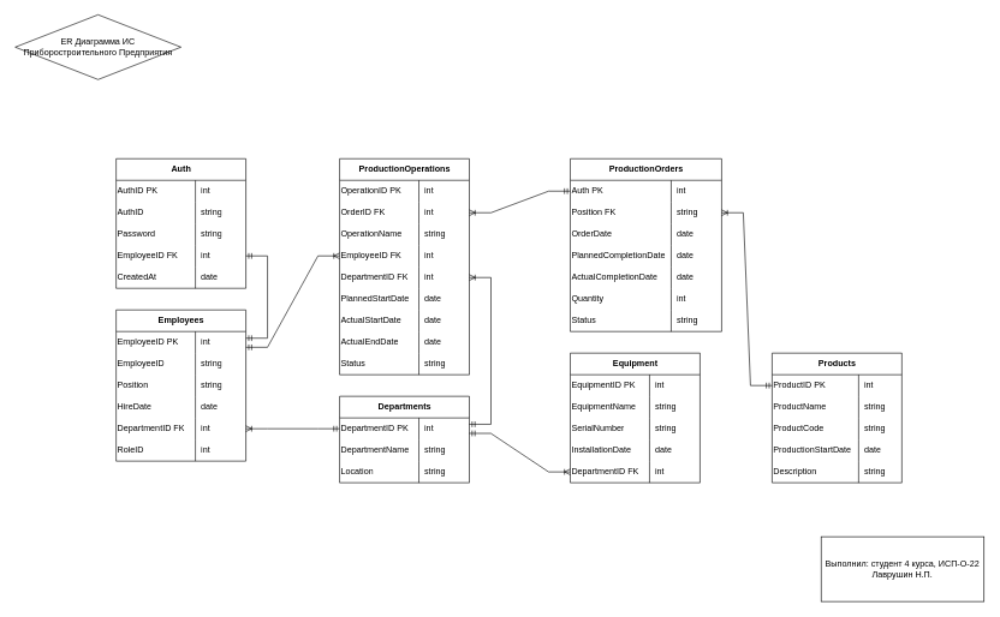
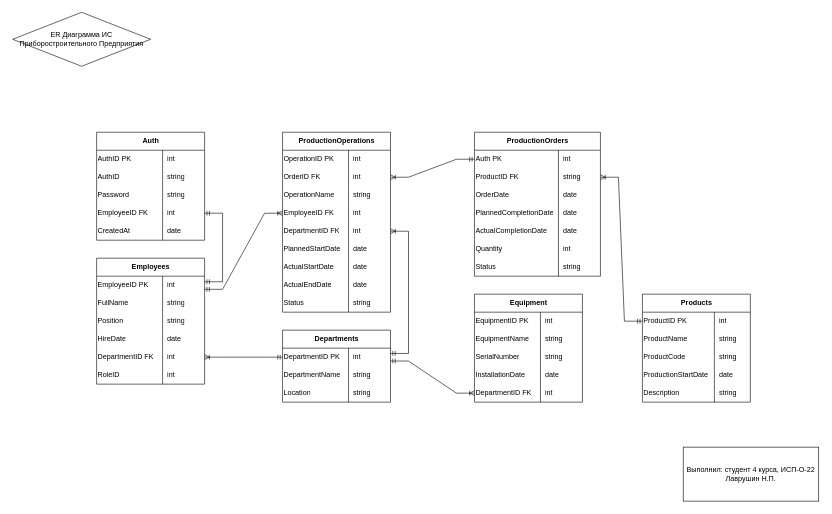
- <mxCell id="82" value="Position FK" style="shape=partialRectangle;connectable=0;fillColor=none;top=0;left=0;bottom=0;right=0;editable=1;overflow=hidden;whiteSpace=wrap;html=1;align=left;" vertex="1" parent="81"><mxGeometry width="140" height="30" as="geometry"><mxRectangle width="140" height="30" as="alternateBounds" /></mxGeometry></mxCell>
+ <mxCell id="82" value="ProductID FK" style="shape=partialRectangle;connectable=0;fillColor=none;top=0;left=0;bottom=0;right=0;editable=1;overflow=hidden;whiteSpace=wrap;html=1;align=left;" vertex="1" parent="81"><mxGeometry width="140" height="30" as="geometry"><mxRectangle width="140" height="30" as="alternateBounds" /></mxGeometry></mxCell>
- <mxCell id="9" value="EmployeeID" style="shape=partialRectangle;connectable=0;fillColor=none;top=0;left=0;bottom=0;right=0;editable=1;overflow=hidden;whiteSpace=wrap;html=1;align=left;" vertex="1" parent="8"><mxGeometry width="110" height="30" as="geometry"><mxRectangle width="110" height="30" as="alternateBounds" /></mxGeometry></mxCell>
+ <mxCell id="9" value="FullName" style="shape=partialRectangle;connectable=0;fillColor=none;top=0;left=0;bottom=0;right=0;editable=1;overflow=hidden;whiteSpace=wrap;html=1;align=left;" vertex="1" parent="8"><mxGeometry width="110" height="30" as="geometry"><mxRectangle width="110" height="30" as="alternateBounds" /></mxGeometry></mxCell>
